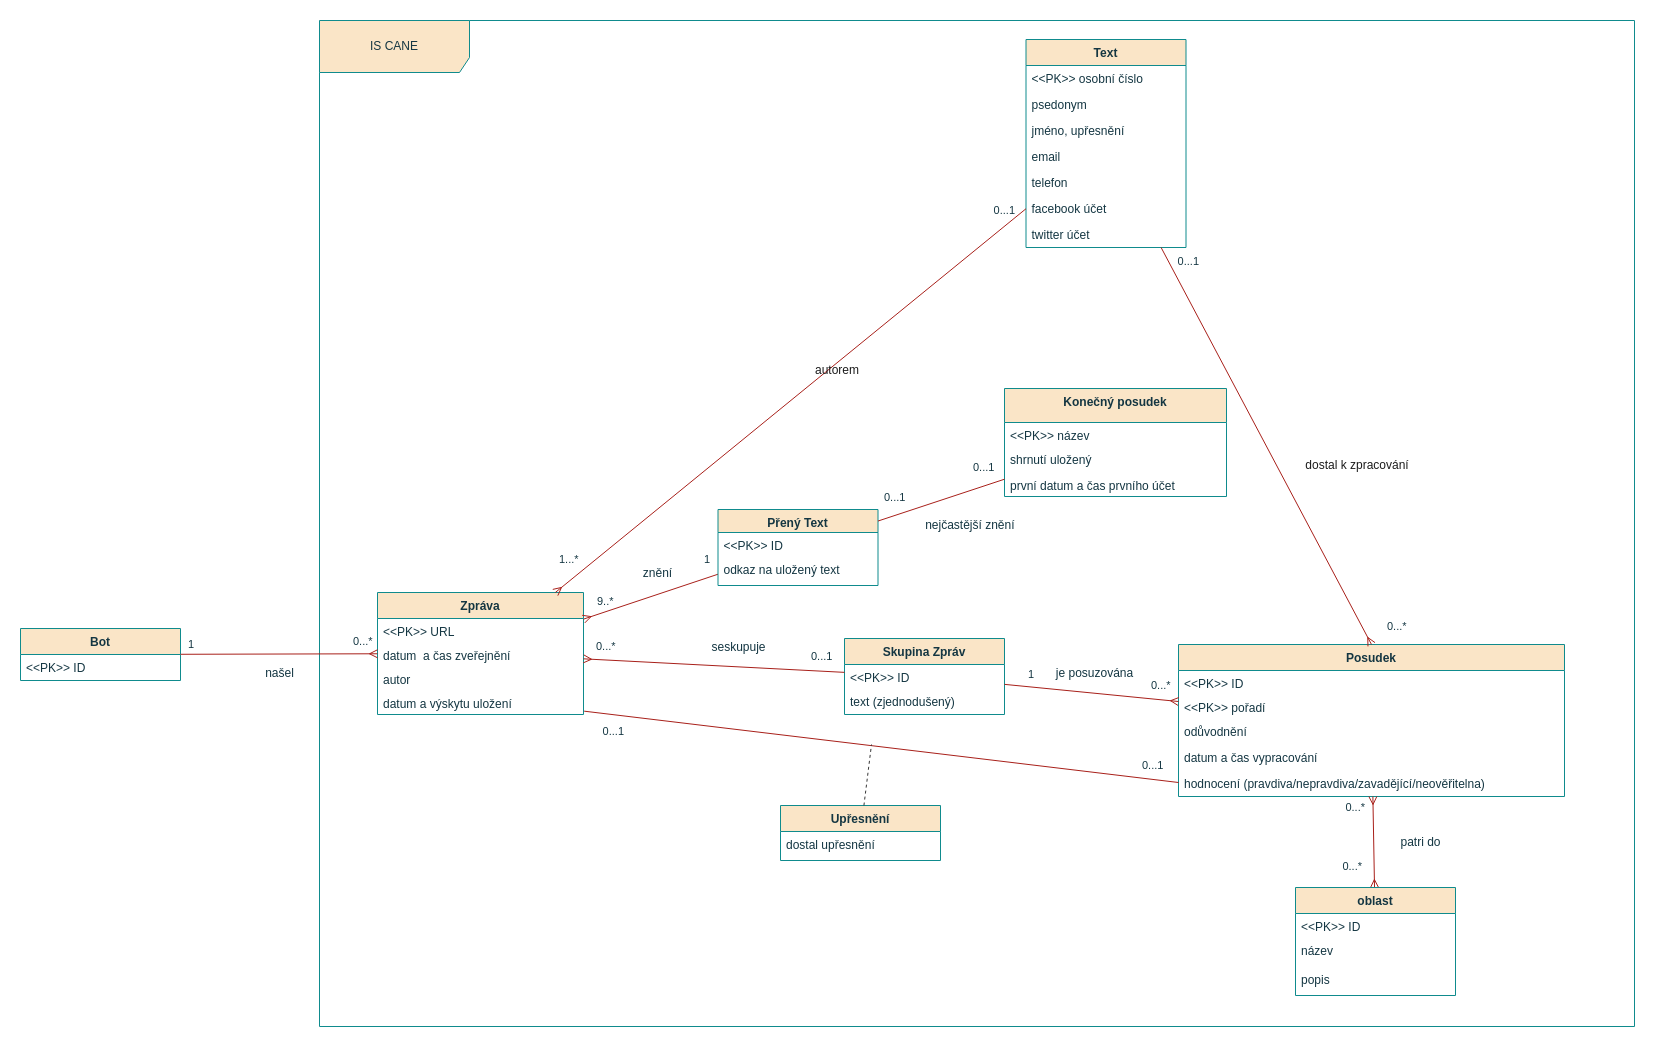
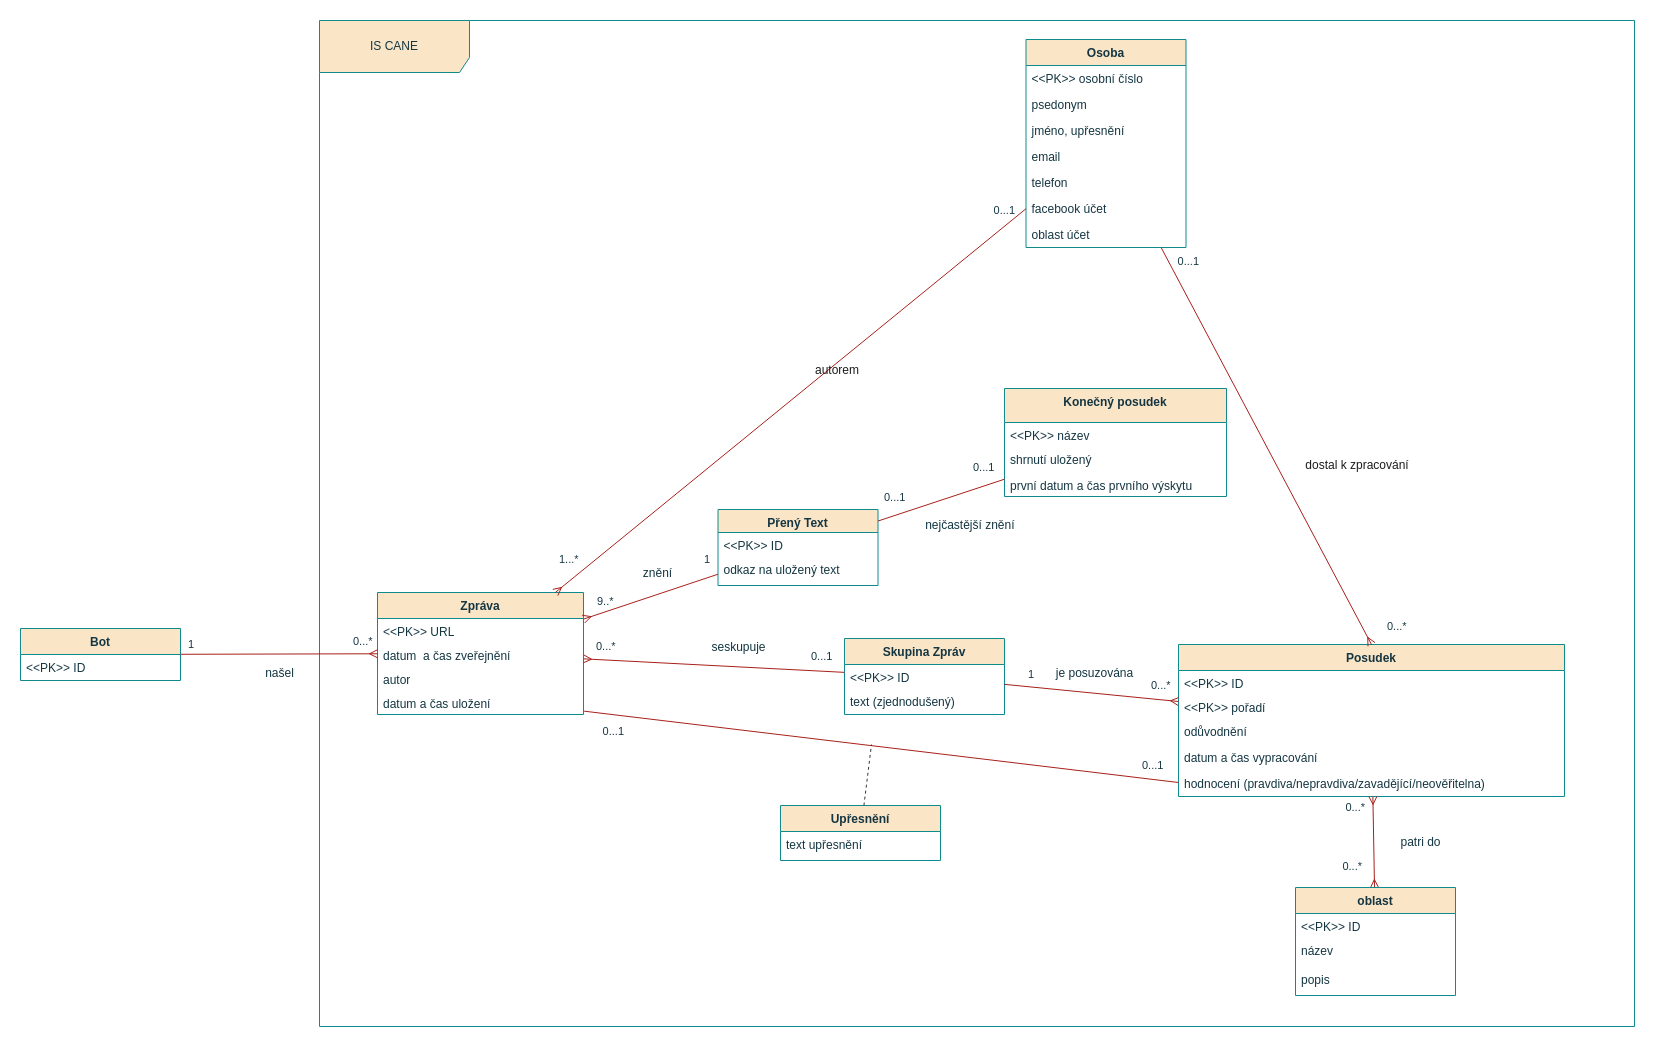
- <mxCell id="10" value="Text" style="swimlane;fontStyle=1;align=center;verticalAlign=top;childLayout=stackLayout;horizontal=1;startSize=26;horizontalStack=0;resizeParent=1;resizeParentMax=0;resizeLast=0;collapsible=1;marginBottom=0;fillColor=#FAE5C7;strokeColor=#0F8B8D;fontColor=#143642;" parent="1" vertex="1"><mxGeometry x="1025.5" y="39" width="160" height="208" as="geometry" /></mxCell>
+ <mxCell id="10" value="Osoba" style="swimlane;fontStyle=1;align=center;verticalAlign=top;childLayout=stackLayout;horizontal=1;startSize=26;horizontalStack=0;resizeParent=1;resizeParentMax=0;resizeLast=0;collapsible=1;marginBottom=0;fillColor=#FAE5C7;strokeColor=#0F8B8D;fontColor=#143642;" parent="1" vertex="1"><mxGeometry x="1025.5" y="39" width="160" height="208" as="geometry" /></mxCell>
- <mxCell id="17" value="twitter účet" style="text;strokeColor=none;fillColor=none;align=left;verticalAlign=top;spacingLeft=4;spacingRight=4;overflow=hidden;rotatable=0;points=[[0,0.5],[1,0.5]];portConstraint=eastwest;fontColor=#143642;" parent="10" vertex="1"><mxGeometry y="182" width="160" height="26" as="geometry" /></mxCell>
+ <mxCell id="17" value="oblast účet" style="text;strokeColor=none;fillColor=none;align=left;verticalAlign=top;spacingLeft=4;spacingRight=4;overflow=hidden;rotatable=0;points=[[0,0.5],[1,0.5]];portConstraint=eastwest;fontColor=#143642;" parent="10" vertex="1"><mxGeometry y="182" width="160" height="26" as="geometry" /></mxCell>
- <mxCell id="64" value="první datum a čas prvního účet&#10;" style="text;strokeColor=none;fillColor=none;align=left;verticalAlign=top;spacingLeft=4;spacingRight=4;overflow=hidden;rotatable=0;points=[[0,0.5],[1,0.5]];portConstraint=eastwest;fontColor=#143642;" parent="61" vertex="1"><mxGeometry y="84" width="222" height="24" as="geometry" /></mxCell>
+ <mxCell id="64" value="první datum a čas prvního výskytu&#10;" style="text;strokeColor=none;fillColor=none;align=left;verticalAlign=top;spacingLeft=4;spacingRight=4;overflow=hidden;rotatable=0;points=[[0,0.5],[1,0.5]];portConstraint=eastwest;fontColor=#143642;" parent="61" vertex="1"><mxGeometry y="84" width="222" height="24" as="geometry" /></mxCell>
- <mxCell id="7" value="datum a výskytu uložení&#10;" style="text;strokeColor=none;fillColor=none;align=left;verticalAlign=top;spacingLeft=4;spacingRight=4;overflow=hidden;rotatable=0;points=[[0,0.5],[1,0.5]];portConstraint=eastwest;fontColor=#143642;" parent="3" vertex="1"><mxGeometry y="98" width="206" height="24" as="geometry" /></mxCell>
+ <mxCell id="7" value="datum a čas uložení&#10;" style="text;strokeColor=none;fillColor=none;align=left;verticalAlign=top;spacingLeft=4;spacingRight=4;overflow=hidden;rotatable=0;points=[[0,0.5],[1,0.5]];portConstraint=eastwest;fontColor=#143642;" parent="3" vertex="1"><mxGeometry y="98" width="206" height="24" as="geometry" /></mxCell>
- <mxCell id="9" value="dostal upřesnění" style="text;strokeColor=none;fillColor=none;align=left;verticalAlign=top;spacingLeft=4;spacingRight=4;overflow=hidden;rotatable=0;points=[[0,0.5],[1,0.5]];portConstraint=eastwest;fontColor=#143642;" parent="8" vertex="1"><mxGeometry y="26" width="160" height="29" as="geometry" /></mxCell>
+ <mxCell id="9" value="text upřesnění" style="text;strokeColor=none;fillColor=none;align=left;verticalAlign=top;spacingLeft=4;spacingRight=4;overflow=hidden;rotatable=0;points=[[0,0.5],[1,0.5]];portConstraint=eastwest;fontColor=#143642;" parent="8" vertex="1"><mxGeometry y="26" width="160" height="29" as="geometry" /></mxCell>
